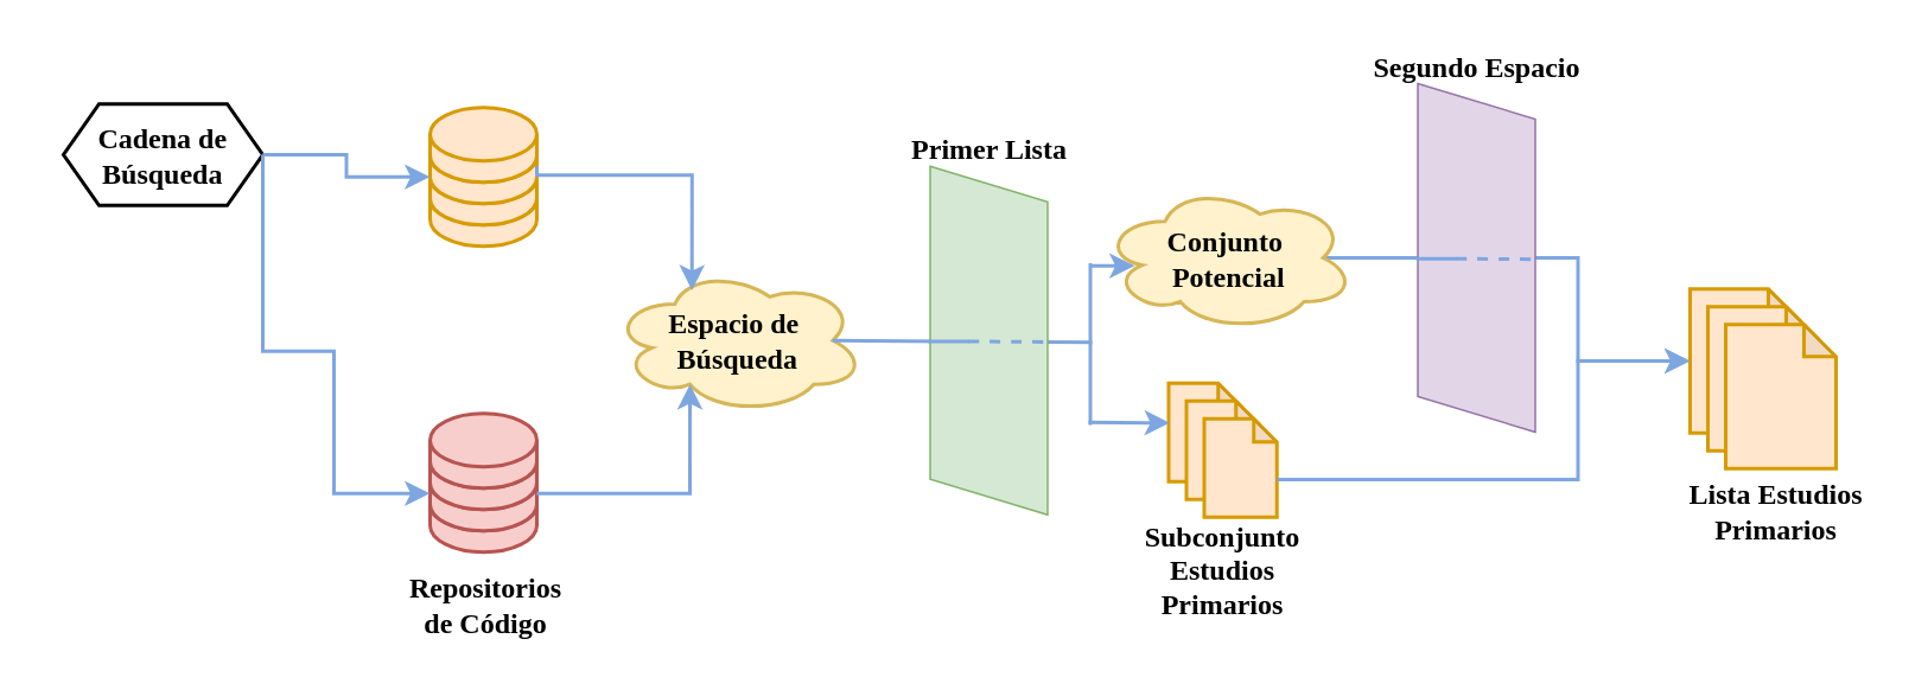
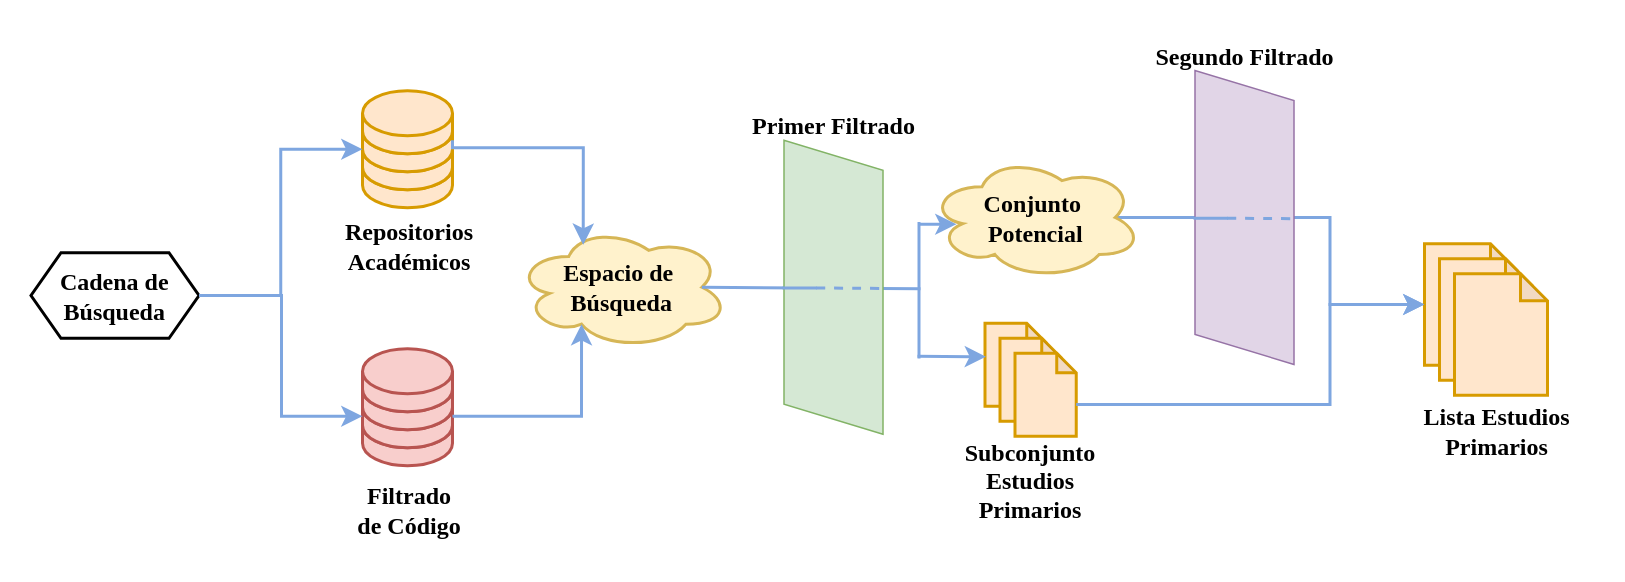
- <mxCell id="29" value="&lt;font face=&quot;Tahoma&quot;&gt;&lt;b&gt;Segundo Espacio&lt;/b&gt;&lt;/font&gt;" style="text;html=1;align=center;verticalAlign=middle;resizable=0;points=[];autosize=1;strokeColor=none;fillColor=none;fontSize=16;" parent="1" vertex="1"><mxGeometry x="751.5" y="20.5" width="155" height="32" as="geometry" /></mxCell>
+ <mxCell id="29" value="&lt;font face=&quot;Tahoma&quot;&gt;&lt;b&gt;Segundo Filtrado&lt;/b&gt;&lt;/font&gt;" style="text;html=1;align=center;verticalAlign=middle;resizable=0;points=[];autosize=1;strokeColor=none;fillColor=none;fontSize=16;" parent="1" vertex="1"><mxGeometry x="751.5" y="20.5" width="155" height="32" as="geometry" /></mxCell>
- <mxCell id="24" value="&lt;font face=&quot;Tahoma&quot;&gt;&lt;b&gt;Primer Lista&lt;/b&gt;&lt;/font&gt;" style="text;html=1;align=center;verticalAlign=middle;resizable=0;points=[];autosize=1;strokeColor=none;fillColor=none;fontSize=16;" parent="1" vertex="1"><mxGeometry x="485.5" y="67" width="139" height="32" as="geometry" /></mxCell>
+ <mxCell id="24" value="&lt;font face=&quot;Tahoma&quot;&gt;&lt;b&gt;Primer Filtrado&lt;/b&gt;&lt;/font&gt;" style="text;html=1;align=center;verticalAlign=middle;resizable=0;points=[];autosize=1;strokeColor=none;fillColor=none;fontSize=16;" parent="1" vertex="1"><mxGeometry x="485.5" y="67" width="139" height="32" as="geometry" /></mxCell>
- <mxCell id="14" value="&lt;font style=&quot;font-size: 16px;&quot; face=&quot;Tahoma&quot;&gt;&lt;b&gt;Cadena de Búsqueda&lt;/b&gt;&lt;/font&gt;" style="shape=hexagon;perimeter=hexagonPerimeter2;whiteSpace=wrap;html=1;fixedSize=1;strokeWidth=2;" parent="1" vertex="1"><mxGeometry x="35" y="58" width="112" height="57" as="geometry" /></mxCell>
+ <mxCell id="14" value="&lt;font style=&quot;font-size: 16px;&quot; face=&quot;Tahoma&quot;&gt;&lt;b&gt;Cadena de Búsqueda&lt;/b&gt;&lt;/font&gt;" style="shape=hexagon;perimeter=hexagonPerimeter2;whiteSpace=wrap;html=1;fixedSize=1;strokeWidth=2;" parent="1" vertex="1"><mxGeometry x="20" y="168" width="112" height="57" as="geometry" /></mxCell>
+ <mxCell id="12" value="&lt;font face=&quot;Tahoma&quot;&gt;&lt;b&gt;Repositorios&lt;/b&gt;&lt;/font&gt;&lt;div&gt;&lt;font face=&quot;Tahoma&quot;&gt;&lt;b&gt;Acadé&lt;span style=&quot;background-color: initial;&quot;&gt;micos&lt;/span&gt;&lt;/b&gt;&lt;/font&gt;&lt;/div&gt;" style="text;html=1;align=center;verticalAlign=middle;resizable=0;points=[];autosize=1;strokeColor=none;fillColor=none;fontSize=16;" parent="1" vertex="1"><mxGeometry x="212" y="138" width="119" height="52" as="geometry" /></mxCell>
- <mxCell id="13" value="&lt;b style=&quot;&quot;&gt;&lt;font face=&quot;Tahoma&quot;&gt;Repositorios&lt;/font&gt;&lt;/b&gt;&lt;div&gt;&lt;b style=&quot;&quot;&gt;&lt;font face=&quot;Tahoma&quot;&gt;de Código&lt;/font&gt;&lt;/b&gt;&lt;/div&gt;" style="text;html=1;align=center;verticalAlign=middle;resizable=0;points=[];autosize=1;strokeColor=none;fillColor=none;fontSize=16;" parent="1" vertex="1"><mxGeometry x="212" y="314" width="119" height="52" as="geometry" /></mxCell>
+ <mxCell id="13" value="&lt;b style=&quot;&quot;&gt;&lt;font face=&quot;Tahoma&quot;&gt;Filtrado&lt;/font&gt;&lt;/b&gt;&lt;div&gt;&lt;b style=&quot;&quot;&gt;&lt;font face=&quot;Tahoma&quot;&gt;de Código&lt;/font&gt;&lt;/b&gt;&lt;/div&gt;" style="text;html=1;align=center;verticalAlign=middle;resizable=0;points=[];autosize=1;strokeColor=none;fillColor=none;fontSize=16;" parent="1" vertex="1"><mxGeometry x="212" y="314" width="119" height="52" as="geometry" /></mxCell>
